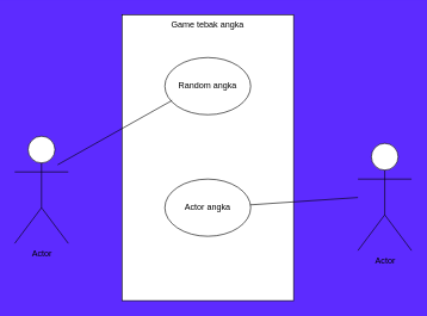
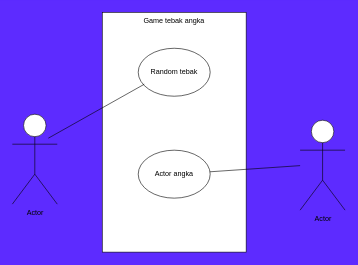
- <mxCell id="4" value="Random angka" style="ellipse;whiteSpace=wrap;html=1;" vertex="1" parent="1"><mxGeometry x="230" y="80" width="120" height="80" as="geometry" /></mxCell>
+ <mxCell id="4" value="Random tebak" style="ellipse;whiteSpace=wrap;html=1;" vertex="1" parent="1"><mxGeometry x="230" y="80" width="120" height="80" as="geometry" /></mxCell>
